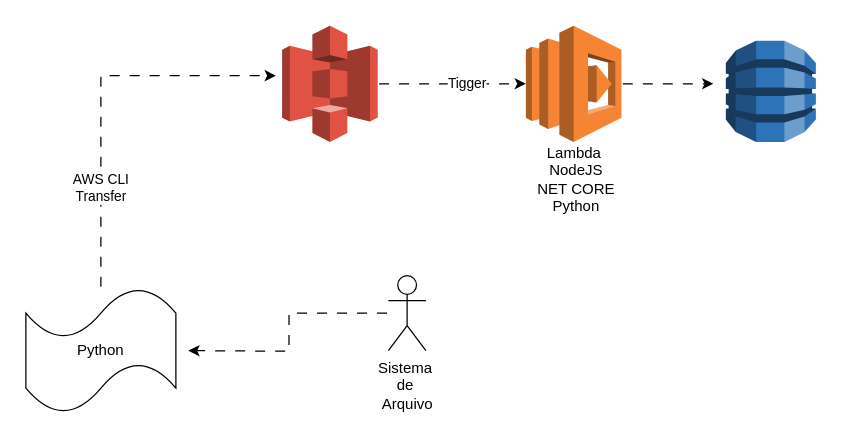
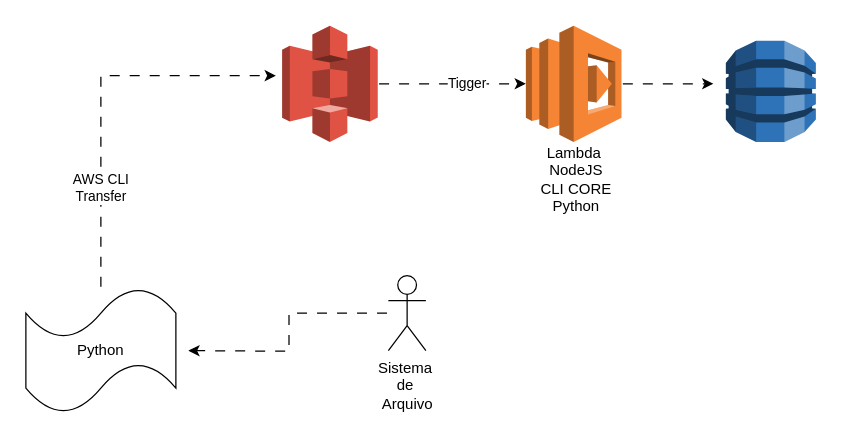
- <mxCell id="12" value="Lambda&amp;nbsp;&lt;div&gt;NodeJS&lt;/div&gt;&lt;div&gt;NET CORE&lt;/div&gt;&lt;div&gt;Python&lt;/div&gt;" style="text;html=1;align=center;verticalAlign=middle;resizable=0;points=[];autosize=1;strokeColor=none;fillColor=none;" vertex="1" parent="1"><mxGeometry x="415" y="108" width="90" height="70" as="geometry" /></mxCell>
+ <mxCell id="12" value="Lambda&amp;nbsp;&lt;div&gt;NodeJS&lt;/div&gt;&lt;div&gt;CLI CORE&lt;/div&gt;&lt;div&gt;Python&lt;/div&gt;" style="text;html=1;align=center;verticalAlign=middle;resizable=0;points=[];autosize=1;strokeColor=none;fillColor=none;" vertex="1" parent="1"><mxGeometry x="415" y="108" width="90" height="70" as="geometry" /></mxCell>
